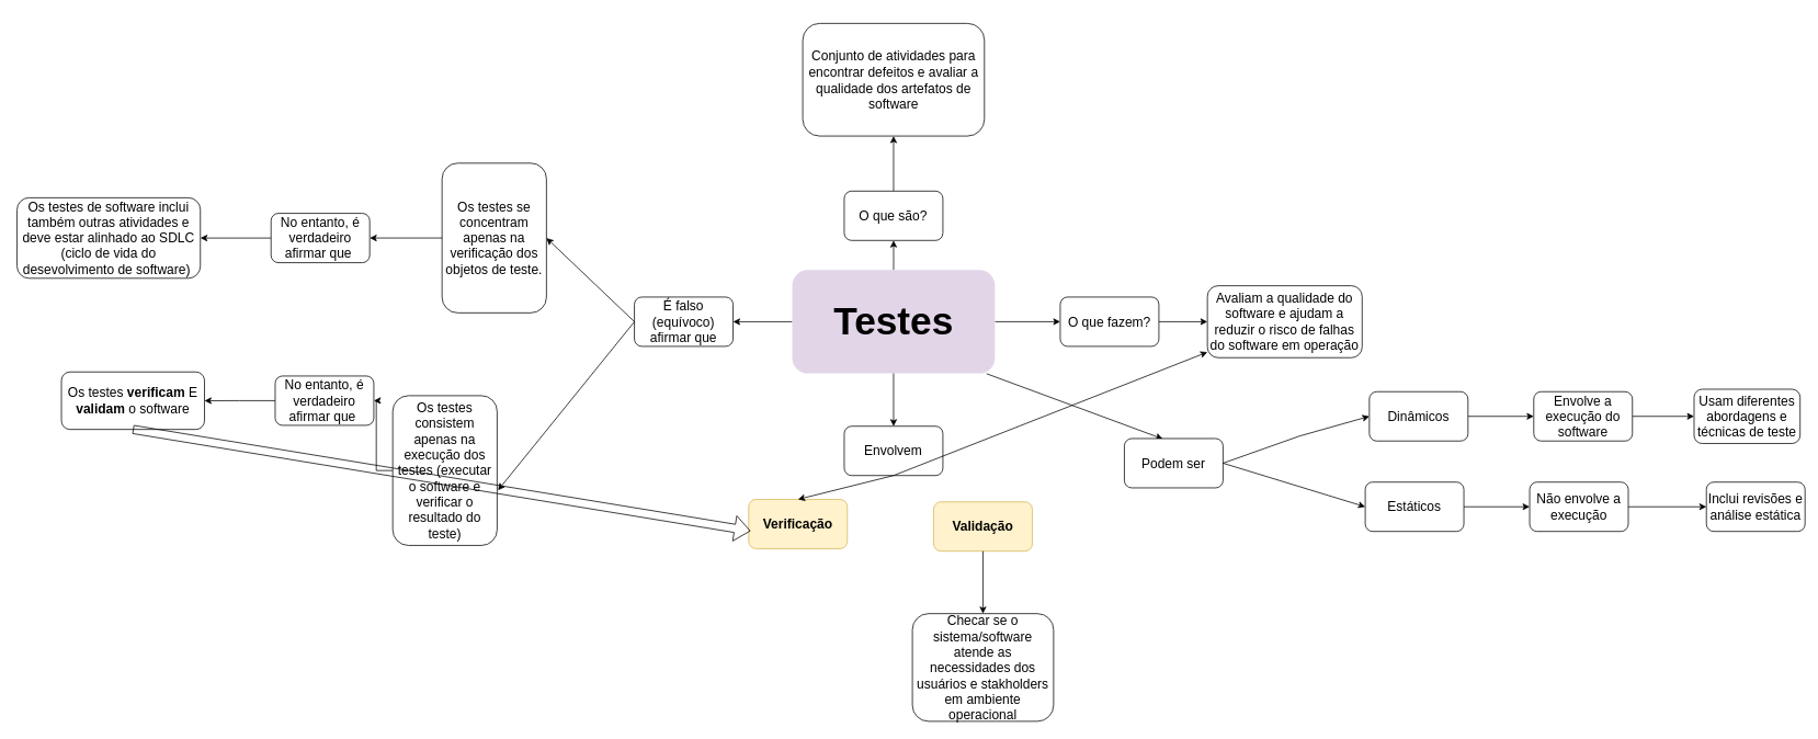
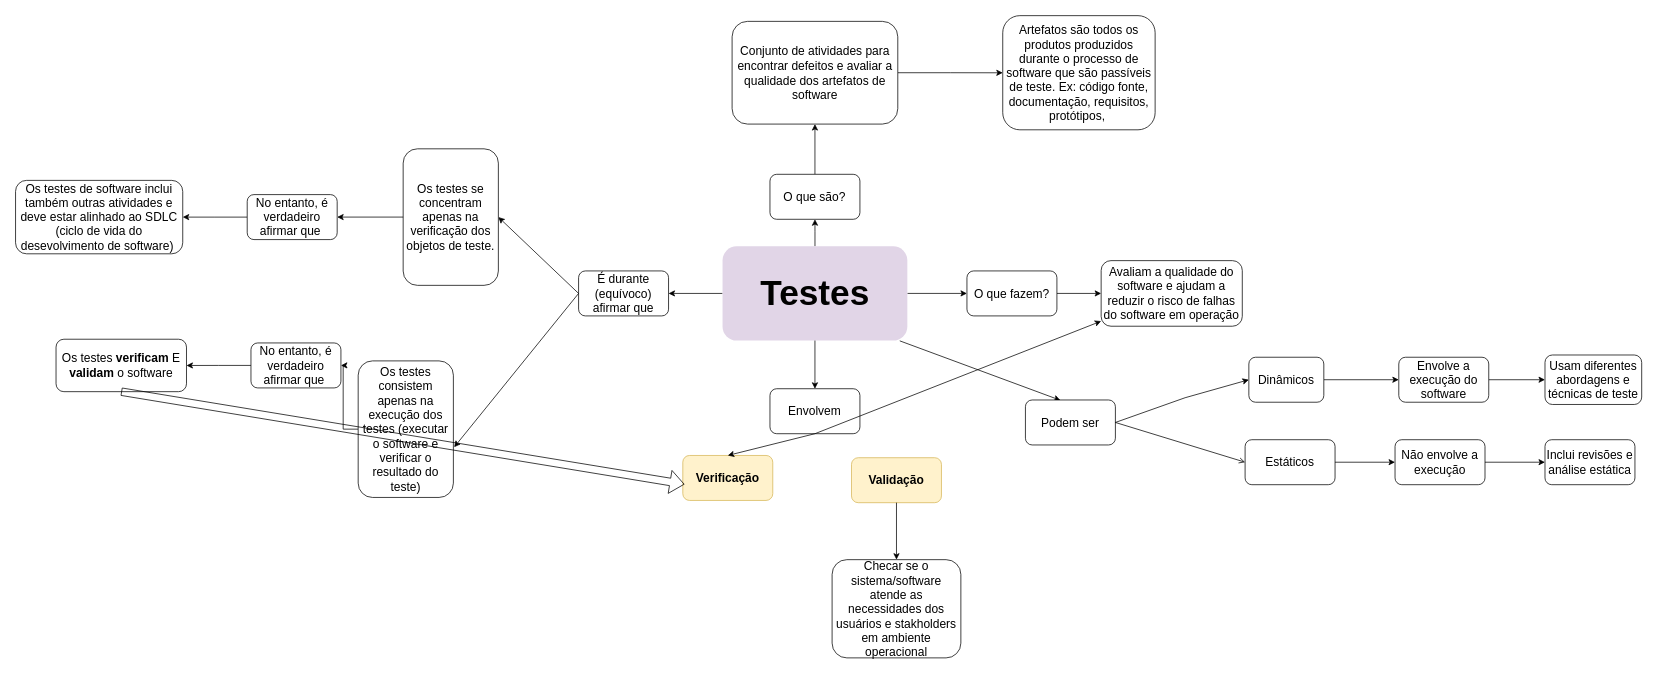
+ <mxCell id="8" value="" style="edgeStyle=orthogonalEdgeStyle;rounded=0;orthogonalLoop=1;jettySize=auto;html=1;fontSize=16;" parent="1" source="9" target="10" edge="1"><mxGeometry relative="1" as="geometry" /></mxCell>
+ <mxCell id="10" value="Artefatos são todos os produtos produzidos durante o processo de software que são passíveis de teste. Ex: código fonte, documentação, requisitos, protótipos,&amp;nbsp;" style="whiteSpace=wrap;html=1;rounded=1;fontSize=16;" parent="1" vertex="1"><mxGeometry x="1336.75" y="20.38" width="203.25" height="152.25" as="geometry" /></mxCell>
- <mxCell id="22" value="É falso (equívoco) afirmar que" style="whiteSpace=wrap;html=1;rounded=1;fontSize=16;" parent="1" vertex="1"><mxGeometry x="771" y="360.88" width="120" height="60" as="geometry" /></mxCell>
+ <mxCell id="22" value="É durante (equívoco) afirmar que" style="whiteSpace=wrap;html=1;rounded=1;fontSize=16;" parent="1" vertex="1"><mxGeometry x="771" y="360.88" width="120" height="60" as="geometry" /></mxCell>
- <mxCell id="41" value="Dinâmicos" style="whiteSpace=wrap;html=1;rounded=1;fontSize=16;" parent="1" vertex="1"><mxGeometry x="1665" y="476" width="120" height="60" as="geometry" /></mxCell>
+ <mxCell id="41" value="Dinâmicos" style="whiteSpace=wrap;html=1;rounded=1;fontSize=16;" parent="1" vertex="1"><mxGeometry x="1665" y="476" width="100" height="60" as="geometry" /></mxCell>
- <mxCell id="39" value="" style="endArrow=classic;html=1;rounded=0;exitX=1;exitY=0.5;exitDx=0;exitDy=0;fontSize=16;entryX=0;entryY=0.5;entryDx=0;entryDy=0;" parent="1" source="37" target="42" edge="1"><mxGeometry width="50" height="50" relative="1" as="geometry"><mxPoint x="1497" y="573" as="sourcePoint" /><mxPoint x="1667" y="614" as="targetPoint" /></mxGeometry></mxCell>
+ <mxCell id="39" value="" style="endArrow=open;html=1;rounded=0;exitX=1;exitY=0.5;exitDx=0;exitDy=0;fontSize=16;entryX=0;entryY=0.5;entryDx=0;entryDy=0;" parent="1" source="37" target="42" edge="1"><mxGeometry width="50" height="50" relative="1" as="geometry"><mxPoint x="1497" y="573" as="sourcePoint" /><mxPoint x="1667" y="614" as="targetPoint" /></mxGeometry></mxCell>
- <mxCell id="49" value="Inclui revisões e análise estática" style="whiteSpace=wrap;html=1;fontSize=16;rounded=1;" parent="1" vertex="1"><mxGeometry x="2075" y="586" width="120" height="60" as="geometry" /></mxCell>
+ <mxCell id="49" value="Inclui revisões e análise estática" style="whiteSpace=wrap;html=1;fontSize=16;rounded=1;" parent="1" vertex="1"><mxGeometry x="2060" y="586" width="120" height="60" as="geometry" /></mxCell>
